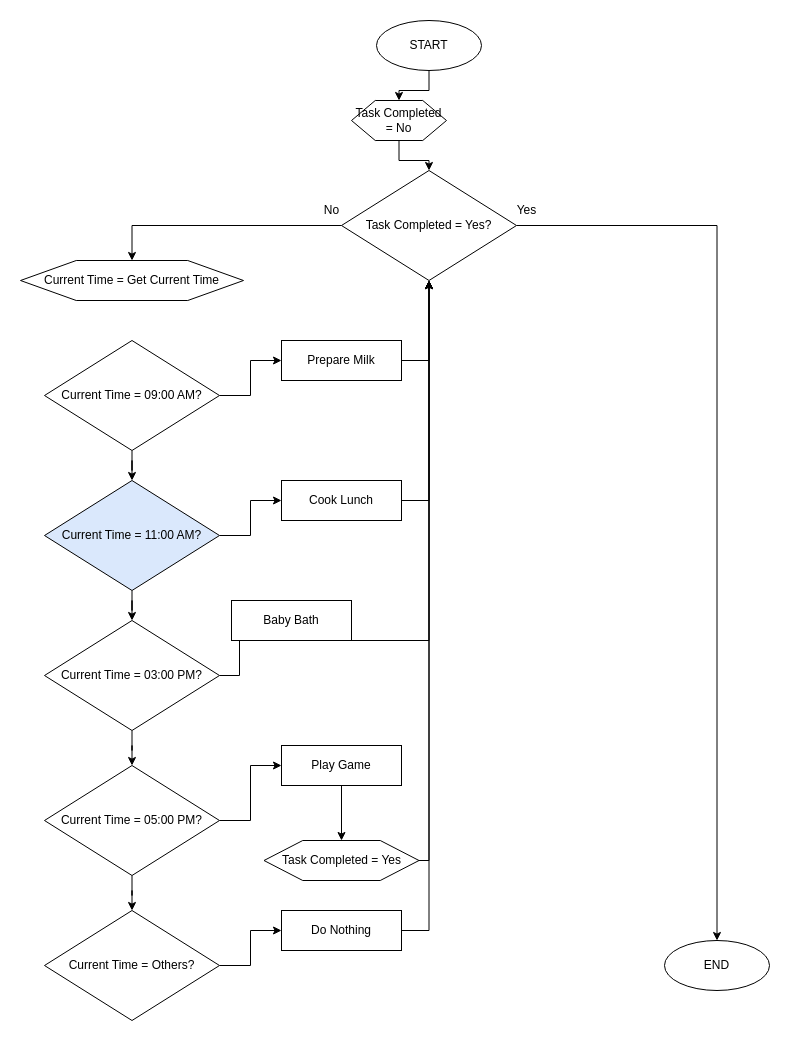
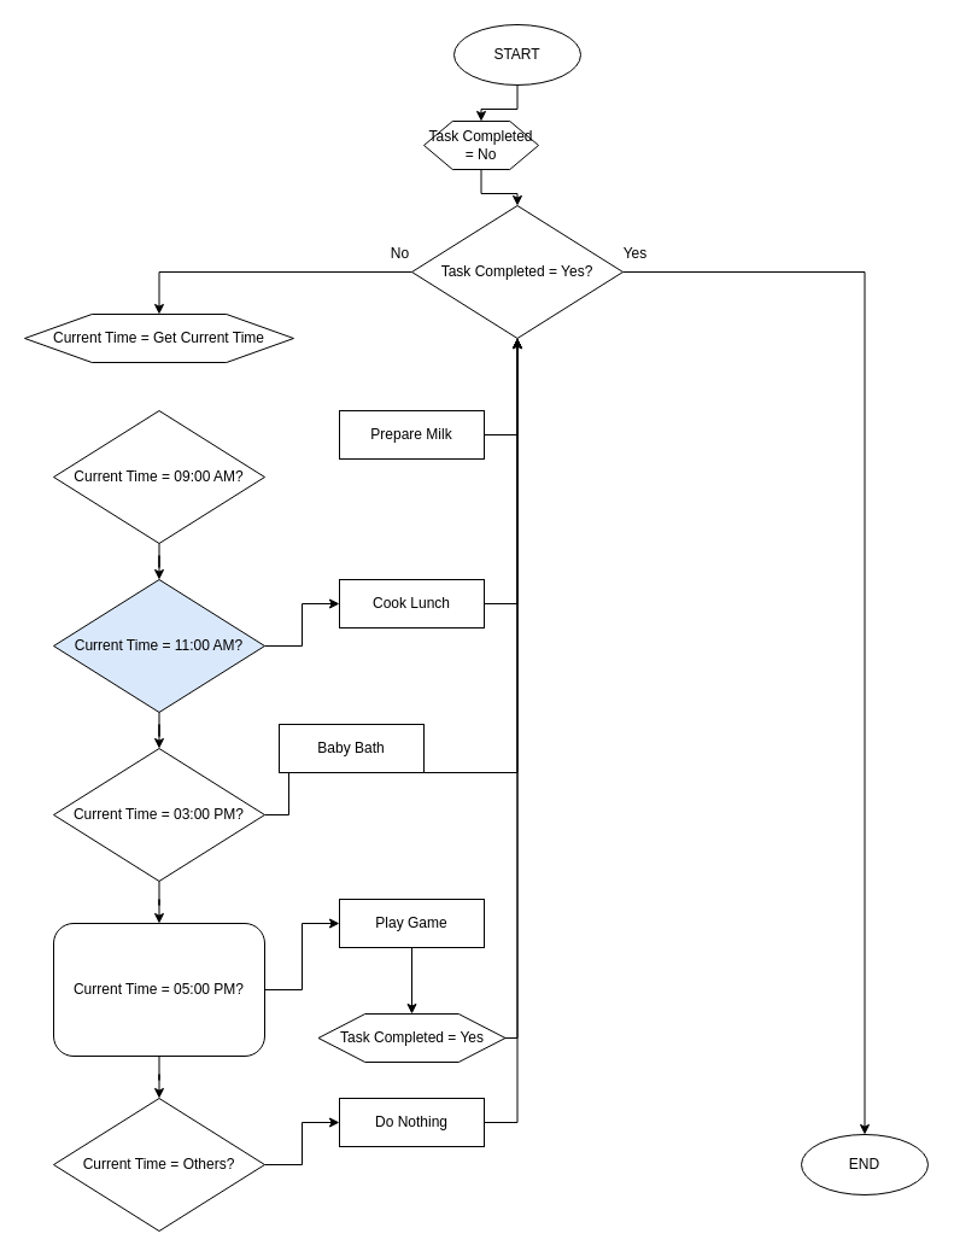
- <mxCell id="11" style="edgeStyle=orthogonalEdgeStyle;rounded=0;orthogonalLoop=1;jettySize=auto;html=1;entryX=0;entryY=0.5;entryDx=0;entryDy=0;" edge="1" parent="1" source="12" target="15"><mxGeometry relative="1" as="geometry" /></mxCell>
- <mxCell id="24" value="Current Time = 05:00 PM?" style="rhombus;whiteSpace=wrap;html=1;" vertex="1" parent="1"><mxGeometry x="44" y="765" width="175" height="110" as="geometry" /></mxCell>
+ <mxCell id="24" value="Current Time = 05:00 PM?" style="whiteSpace=wrap;html=1;rounded=1;" vertex="1" parent="1"><mxGeometry x="44" y="765" width="175" height="110" as="geometry" /></mxCell>
